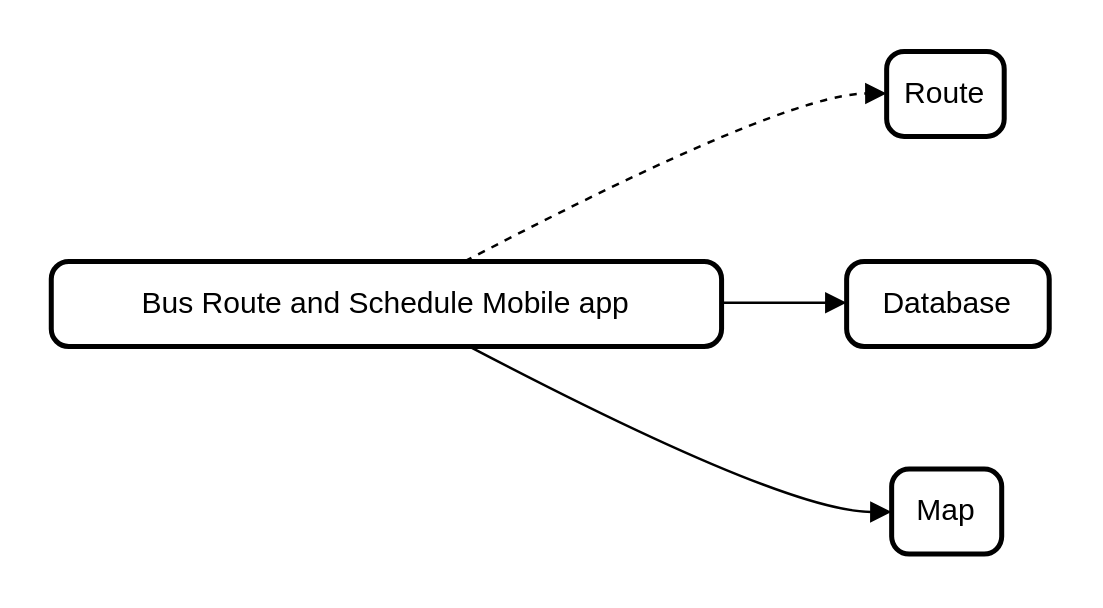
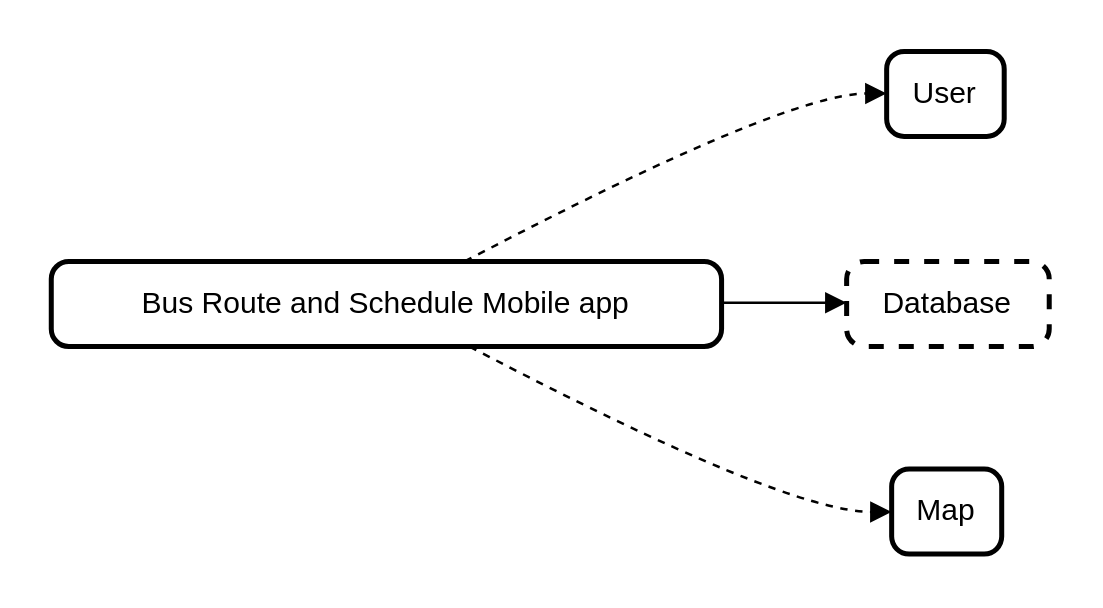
- <mxCell id="3" value="Route" style="rounded=1;absoluteArcSize=1;arcSize=14;whiteSpace=wrap;strokeWidth=2;" vertex="1" parent="1"><mxGeometry x="354" width="47" height="34" as="geometry" y="20" /></mxCell>
+ <mxCell id="3" value="User" style="rounded=1;absoluteArcSize=1;arcSize=14;whiteSpace=wrap;strokeWidth=2;" vertex="1" parent="1"><mxGeometry x="354" width="47" height="34" as="geometry" y="20" /></mxCell>
- <mxCell id="4" value="Database" style="rounded=1;absoluteArcSize=1;arcSize=14;whiteSpace=wrap;strokeWidth=2;" vertex="1" parent="1"><mxGeometry x="338" y="104" width="81" height="34" as="geometry" /></mxCell>
+ <mxCell id="4" value="Database" style="rounded=1;absoluteArcSize=1;arcSize=14;whiteSpace=wrap;strokeWidth=2;dashed=1;" vertex="1" parent="1"><mxGeometry x="338" y="104" width="81" height="34" as="geometry" /></mxCell>
- <mxCell id="8" value="" style="curved=1;startArrow=none;endArrow=block;exitX=0.619;exitY=0.98;entryX=-0.003;entryY=0.505;" edge="1" parent="1" source="2" target="5"><mxGeometry relative="1" as="geometry"><Array as="points"><mxPoint x="313" y="204" /></Array></mxGeometry></mxCell>
+ <mxCell id="8" value="" style="curved=1;startArrow=none;endArrow=block;exitX=0.619;exitY=0.98;entryX=-0.003;entryY=0.505;dashed=1;" edge="1" parent="1" source="2" target="5"><mxGeometry relative="1" as="geometry"><Array as="points"><mxPoint x="313" y="204" /></Array></mxGeometry></mxCell>
